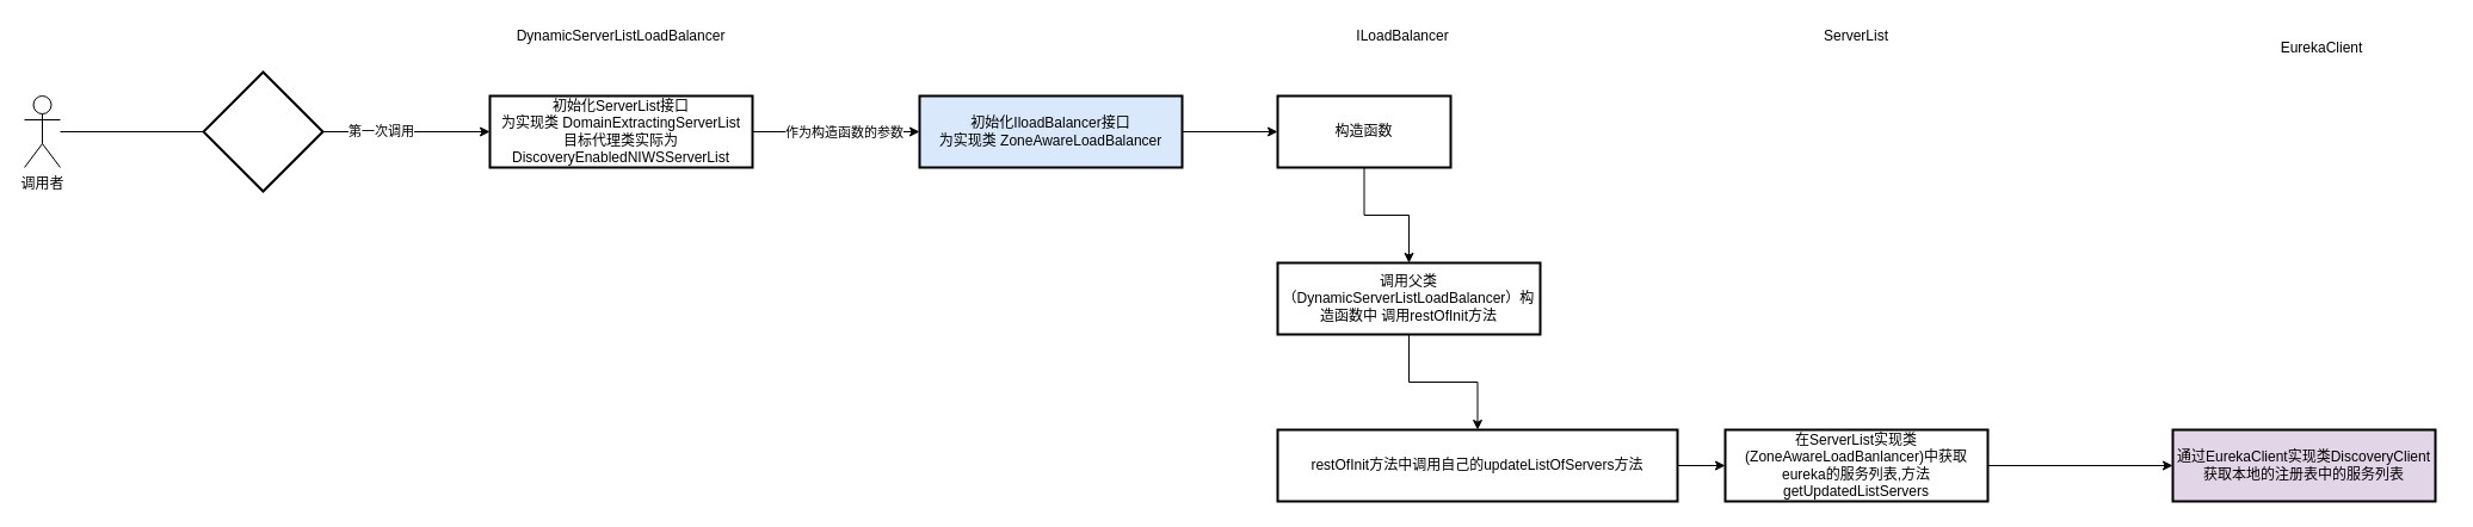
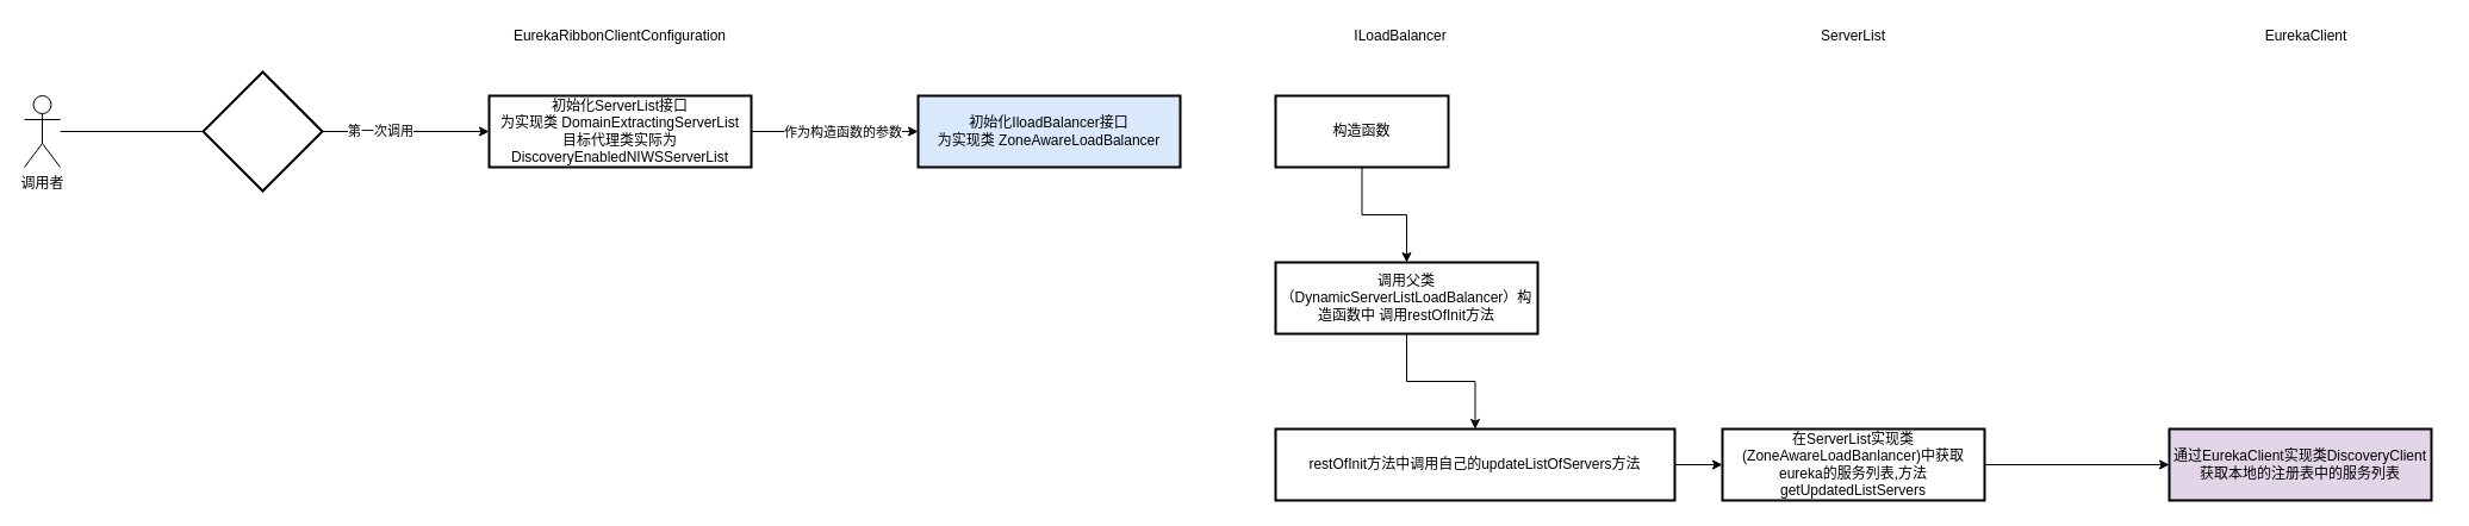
- <mxCell id="12" value="DynamicServerListLoadBalancer" style="text;html=1;strokeColor=none;fillColor=none;align=center;verticalAlign=middle;whiteSpace=wrap;rounded=0;" vertex="1" parent="1"><mxGeometry x="415" y="20" width="210" height="20" as="geometry" /></mxCell>
+ <mxCell id="12" value="EurekaRibbonClientConfiguration" style="text;html=1;strokeColor=none;fillColor=none;align=center;verticalAlign=middle;whiteSpace=wrap;rounded=0;" vertex="1" parent="1"><mxGeometry x="415" y="20" width="210" height="20" as="geometry" /></mxCell>
- <mxCell id="22" value="EurekaClient" style="text;html=1;strokeColor=none;fillColor=none;align=center;verticalAlign=middle;whiteSpace=wrap;rounded=0;" vertex="1" parent="1"><mxGeometry x="1830" y="30" width="230" height="20" as="geometry" /></mxCell>
+ <mxCell id="22" value="EurekaClient" style="text;html=1;strokeColor=none;fillColor=none;align=center;verticalAlign=middle;whiteSpace=wrap;rounded=0;" vertex="1" parent="1"><mxGeometry x="1820" y="20" width="230" height="20" as="geometry" /></mxCell>
- <mxCell id="10" value="" style="edgeStyle=orthogonalEdgeStyle;rounded=0;orthogonalLoop=1;jettySize=auto;html=1;" edge="1" parent="1" source="11" target="24"><mxGeometry relative="1" as="geometry" /></mxCell>
